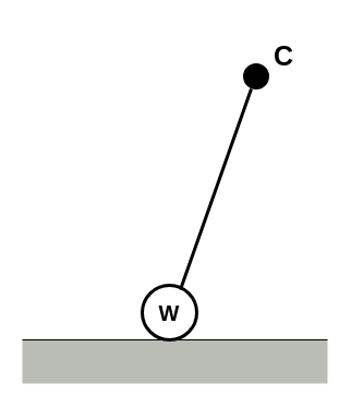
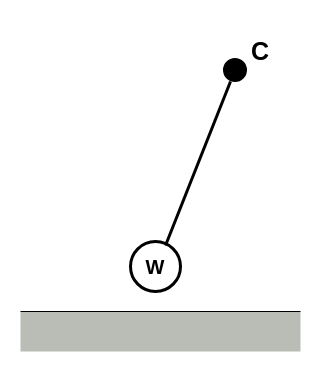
- <mxCell id="3" value="&lt;b style=&quot;font-size: 20px;&quot;&gt;W&lt;/b&gt;" style="ellipse;whiteSpace=wrap;html=1;aspect=fixed;fontSize=20;strokeWidth=3;" vertex="1" parent="1"><mxGeometry x="130" y="261" width="50" height="50" as="geometry" /></mxCell>
+ <mxCell id="3" value="&lt;b style=&quot;font-size: 20px;&quot;&gt;W&lt;/b&gt;" style="ellipse;whiteSpace=wrap;html=1;aspect=fixed;fontSize=20;strokeWidth=3;" vertex="1" parent="1"><mxGeometry x="130" y="241" width="50" height="50" as="geometry" /></mxCell>
